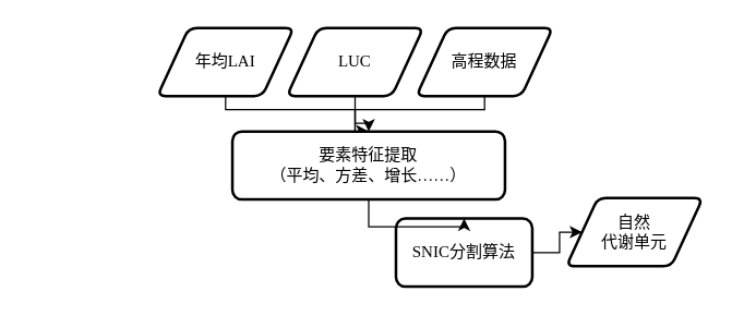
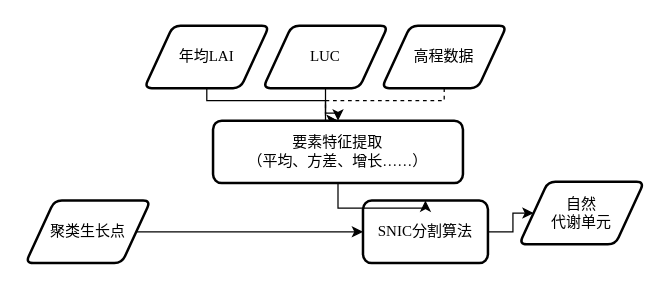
- <mxCell id="6" style="edgeStyle=orthogonalEdgeStyle;rounded=0;orthogonalLoop=1;jettySize=auto;html=1;entryX=0.5;entryY=0;entryDx=0;entryDy=0;fontFamily=仿宋;" edge="1" parent="1" source="7" target="14"><mxGeometry relative="1" as="geometry"><Array as="points"><mxPoint x="355" y="80" /><mxPoint x="260" y="80" /></Array></mxGeometry></mxCell>
+ <mxCell id="6" style="edgeStyle=orthogonalEdgeStyle;rounded=0;orthogonalLoop=1;jettySize=auto;html=1;entryX=0.5;entryY=0;entryDx=0;entryDy=0;fontFamily=仿宋;dashed=1;" edge="1" parent="1" source="7" target="14"><mxGeometry relative="1" as="geometry"><Array as="points"><mxPoint x="355" y="80" /><mxPoint x="260" y="80" /></Array></mxGeometry></mxCell>
+ <mxCell id="11" value="聚类生长点" style="shape=parallelogram;html=1;strokeWidth=2;perimeter=parallelogramPerimeter;whiteSpace=wrap;rounded=1;arcSize=12;size=0.23;fontFamily=仿宋;fontSource=https%3A%2F%2Ffonts.googleapis.com%2Fcss%3Ffamily%3D%25E4%25BB%25BF%25E5%25AE%258B;" vertex="1" parent="1"><mxGeometry x="20" y="160" width="100" height="50" as="geometry" /></mxCell>
+ <mxCell id="10" style="edgeStyle=orthogonalEdgeStyle;rounded=0;orthogonalLoop=1;jettySize=auto;html=1;entryX=0;entryY=0.5;entryDx=0;entryDy=0;fontFamily=仿宋;" edge="1" parent="1" source="11" target="9"><mxGeometry relative="1" as="geometry" /></mxCell>
